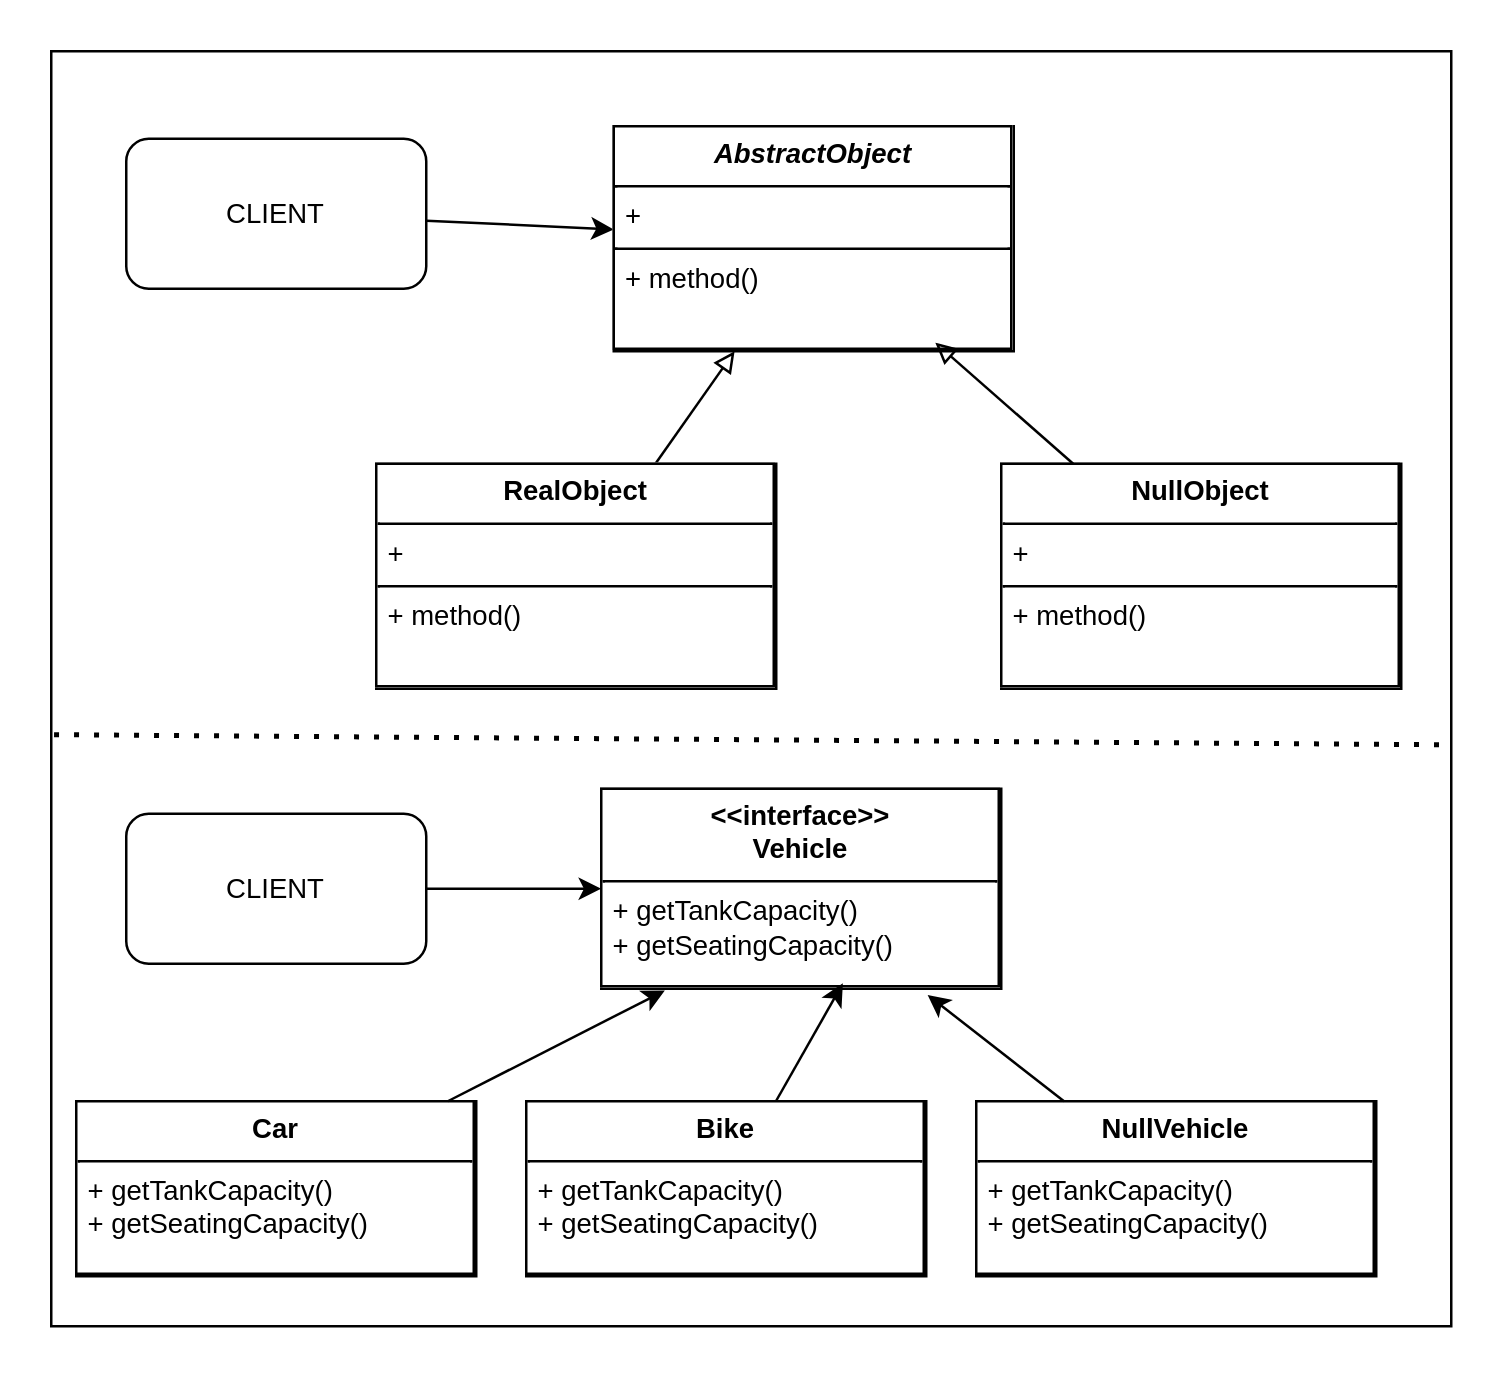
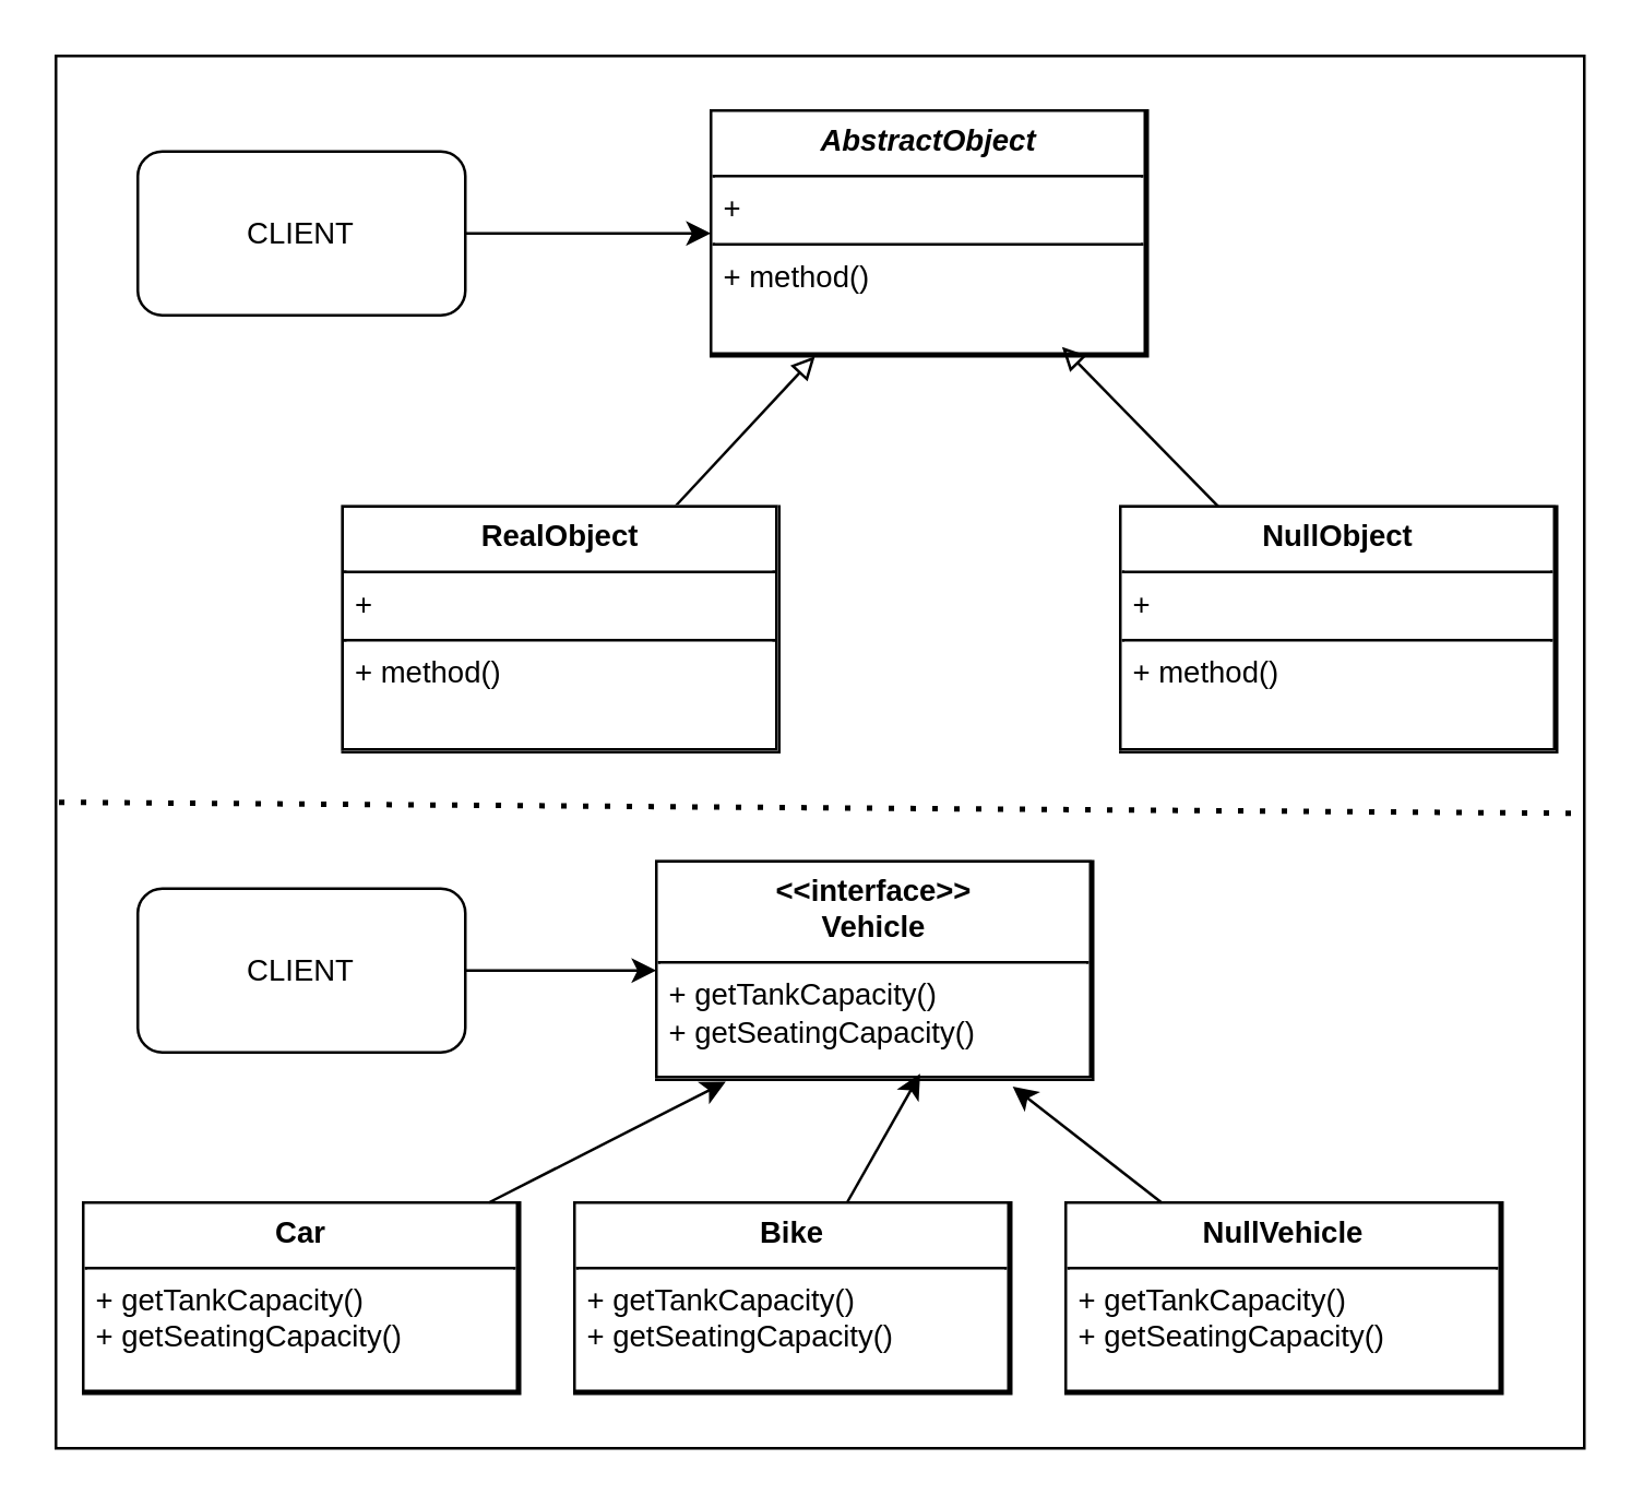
- <mxCell id="5" value="&lt;p style=&quot;margin:0px;margin-top:4px;text-align:center;&quot;&gt;&lt;b&gt;&lt;i&gt;AbstractObject&lt;/i&gt;&lt;/b&gt;&lt;/p&gt;&lt;hr size=&quot;1&quot; style=&quot;border-style:solid;&quot;&gt;&lt;p style=&quot;margin:0px;margin-left:4px;&quot;&gt;+&amp;nbsp;&lt;/p&gt;&lt;hr size=&quot;1&quot; style=&quot;border-style:solid;&quot;&gt;&lt;p style=&quot;margin:0px;margin-left:4px;&quot;&gt;+ method()&lt;/p&gt;" style="verticalAlign=top;align=left;overflow=fill;html=1;whiteSpace=wrap;fontFamily=Helvetica;fontSize=11;fontColor=default;labelBackgroundColor=default;labelBorderColor=default;" vertex="1" parent="1"><mxGeometry x="245" y="50" width="160" height="90" as="geometry" /></mxCell>
+ <mxCell id="5" value="&lt;p style=&quot;margin:0px;margin-top:4px;text-align:center;&quot;&gt;&lt;b&gt;&lt;i&gt;AbstractObject&lt;/i&gt;&lt;/b&gt;&lt;/p&gt;&lt;hr size=&quot;1&quot; style=&quot;border-style:solid;&quot;&gt;&lt;p style=&quot;margin:0px;margin-left:4px;&quot;&gt;+&amp;nbsp;&lt;/p&gt;&lt;hr size=&quot;1&quot; style=&quot;border-style:solid;&quot;&gt;&lt;p style=&quot;margin:0px;margin-left:4px;&quot;&gt;+ method()&lt;/p&gt;" style="verticalAlign=top;align=left;overflow=fill;html=1;whiteSpace=wrap;fontFamily=Helvetica;fontSize=11;fontColor=default;labelBackgroundColor=default;labelBorderColor=default;" vertex="1" parent="1"><mxGeometry x="260" y="40" width="160" height="90" as="geometry" /></mxCell>
- <mxCell id="7" value="&lt;p style=&quot;margin:0px;margin-top:4px;text-align:center;&quot;&gt;&lt;b&gt;RealObject&lt;/b&gt;&lt;/p&gt;&lt;hr size=&quot;1&quot; style=&quot;border-style:solid;&quot;&gt;&lt;p style=&quot;margin:0px;margin-left:4px;&quot;&gt;+&amp;nbsp;&lt;/p&gt;&lt;hr size=&quot;1&quot; style=&quot;border-style:solid;&quot;&gt;&lt;p style=&quot;margin:0px;margin-left:4px;&quot;&gt;+ method()&lt;/p&gt;" style="verticalAlign=top;align=left;overflow=fill;html=1;whiteSpace=wrap;fontFamily=Helvetica;fontSize=11;fontColor=default;labelBackgroundColor=default;labelBorderColor=default;" vertex="1" parent="1"><mxGeometry x="150" y="185" width="160" height="90" as="geometry" /></mxCell>
+ <mxCell id="7" value="&lt;p style=&quot;margin:0px;margin-top:4px;text-align:center;&quot;&gt;&lt;b&gt;RealObject&lt;/b&gt;&lt;/p&gt;&lt;hr size=&quot;1&quot; style=&quot;border-style:solid;&quot;&gt;&lt;p style=&quot;margin:0px;margin-left:4px;&quot;&gt;+&amp;nbsp;&lt;/p&gt;&lt;hr size=&quot;1&quot; style=&quot;border-style:solid;&quot;&gt;&lt;p style=&quot;margin:0px;margin-left:4px;&quot;&gt;+ method()&lt;/p&gt;" style="verticalAlign=top;align=left;overflow=fill;html=1;whiteSpace=wrap;fontFamily=Helvetica;fontSize=11;fontColor=default;labelBackgroundColor=default;labelBorderColor=default;" vertex="1" parent="1"><mxGeometry x="125" y="185" width="160" height="90" as="geometry" /></mxCell>
- <mxCell id="8" value="&lt;p style=&quot;margin:0px;margin-top:4px;text-align:center;&quot;&gt;&lt;b&gt;NullObject&lt;/b&gt;&lt;/p&gt;&lt;hr size=&quot;1&quot; style=&quot;border-style:solid;&quot;&gt;&lt;p style=&quot;margin:0px;margin-left:4px;&quot;&gt;+&amp;nbsp;&lt;/p&gt;&lt;hr size=&quot;1&quot; style=&quot;border-style:solid;&quot;&gt;&lt;p style=&quot;margin:0px;margin-left:4px;&quot;&gt;+ method()&lt;/p&gt;" style="verticalAlign=top;align=left;overflow=fill;html=1;whiteSpace=wrap;fontFamily=Helvetica;fontSize=11;fontColor=default;labelBackgroundColor=default;labelBorderColor=default;" vertex="1" parent="1"><mxGeometry x="400" y="185" width="160" height="90" as="geometry" /></mxCell>
+ <mxCell id="8" value="&lt;p style=&quot;margin:0px;margin-top:4px;text-align:center;&quot;&gt;&lt;b&gt;NullObject&lt;/b&gt;&lt;/p&gt;&lt;hr size=&quot;1&quot; style=&quot;border-style:solid;&quot;&gt;&lt;p style=&quot;margin:0px;margin-left:4px;&quot;&gt;+&amp;nbsp;&lt;/p&gt;&lt;hr size=&quot;1&quot; style=&quot;border-style:solid;&quot;&gt;&lt;p style=&quot;margin:0px;margin-left:4px;&quot;&gt;+ method()&lt;/p&gt;" style="verticalAlign=top;align=left;overflow=fill;html=1;whiteSpace=wrap;fontFamily=Helvetica;fontSize=11;fontColor=default;labelBackgroundColor=default;labelBorderColor=default;" vertex="1" parent="1"><mxGeometry x="410" y="185" width="160" height="90" as="geometry" /></mxCell>
